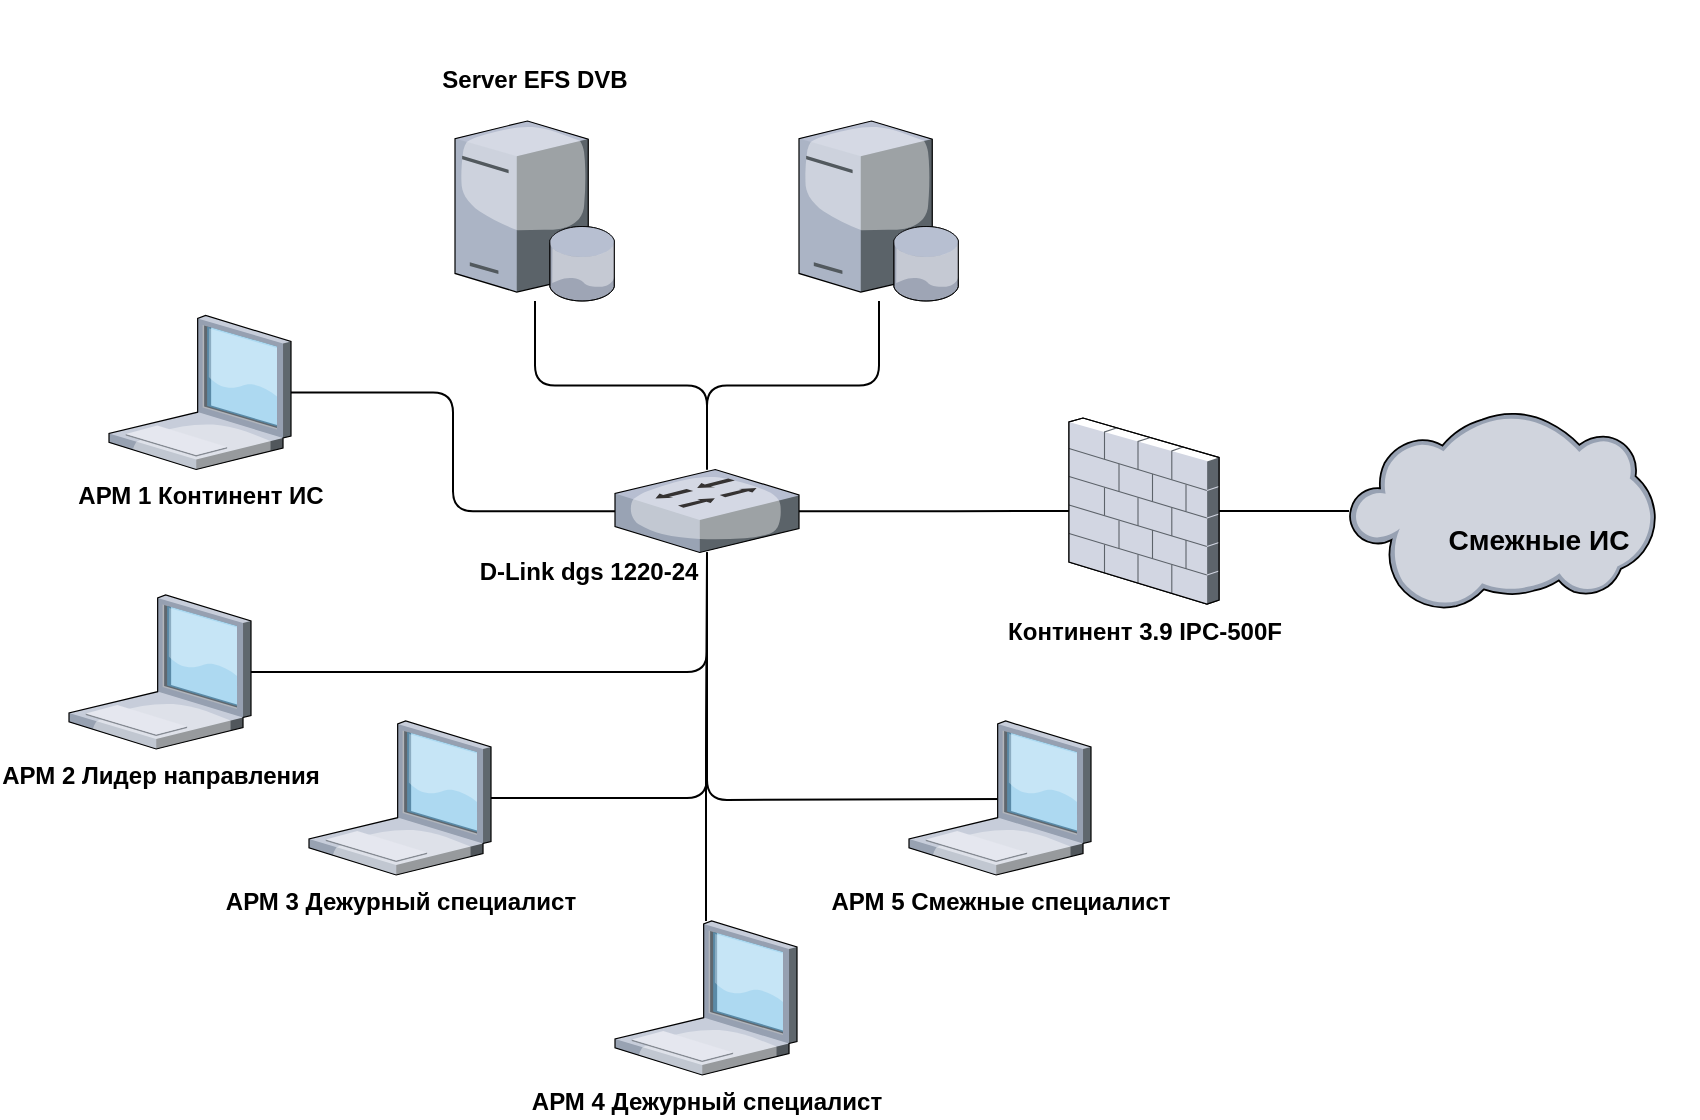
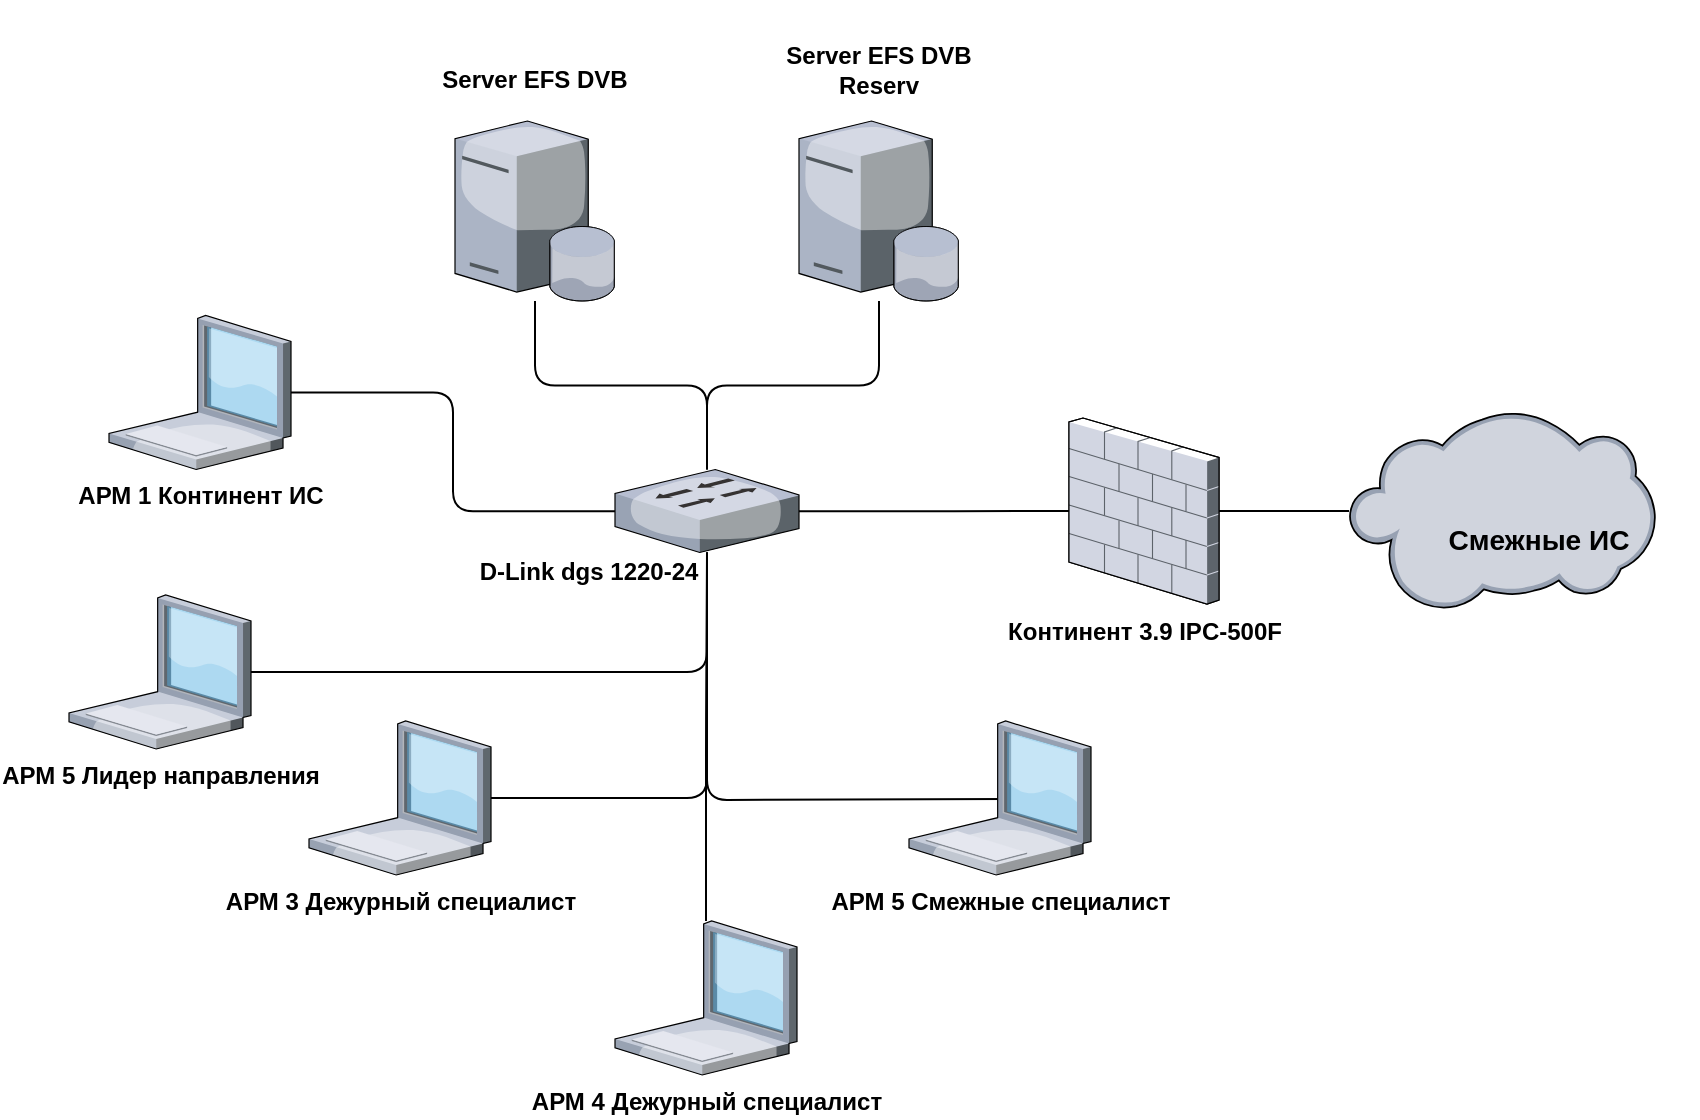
+ <mxCell id="24" value="&lt;b&gt;Server EFS DVB&lt;br&gt;Reserv&lt;br&gt;&lt;/b&gt;" style="text;html=1;align=center;verticalAlign=middle;resizable=0;points=[];autosize=1;" vertex="1" parent="1"><mxGeometry x="370" y="20" width="110" height="30" as="geometry" /></mxCell>
- <mxCell id="14" value="&lt;b&gt;АРМ 2 Лидер направления&lt;/b&gt;" style="verticalLabelPosition=bottom;aspect=fixed;html=1;verticalAlign=top;strokeColor=none;align=center;outlineConnect=0;shape=mxgraph.citrix.laptop_1;" vertex="1" parent="1"><mxGeometry x="20" y="297" width="91" height="77" as="geometry" /></mxCell>
+ <mxCell id="14" value="&lt;b&gt;АРМ 5 Лидер направления&lt;/b&gt;" style="verticalLabelPosition=bottom;aspect=fixed;html=1;verticalAlign=top;strokeColor=none;align=center;outlineConnect=0;shape=mxgraph.citrix.laptop_1;" vertex="1" parent="1"><mxGeometry x="20" y="297" width="91" height="77" as="geometry" /></mxCell>
